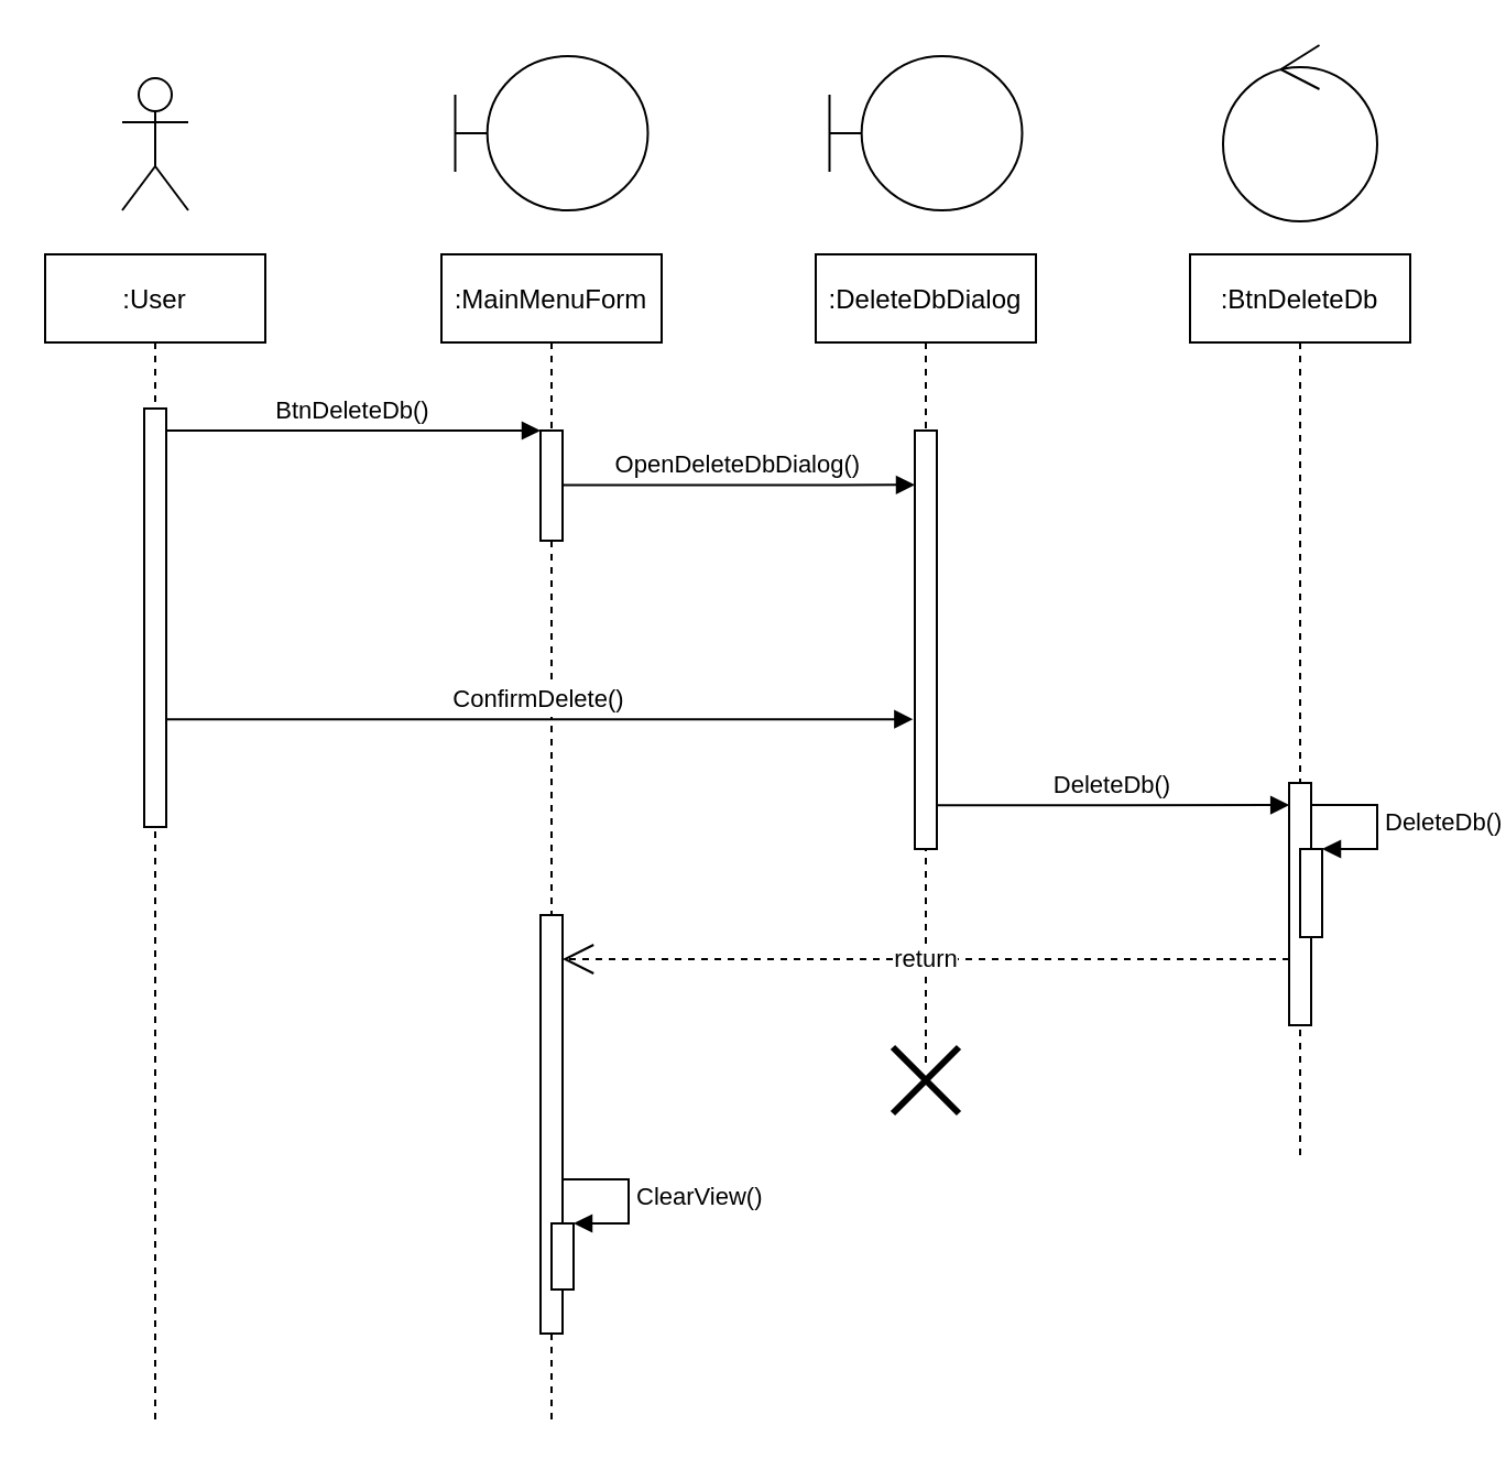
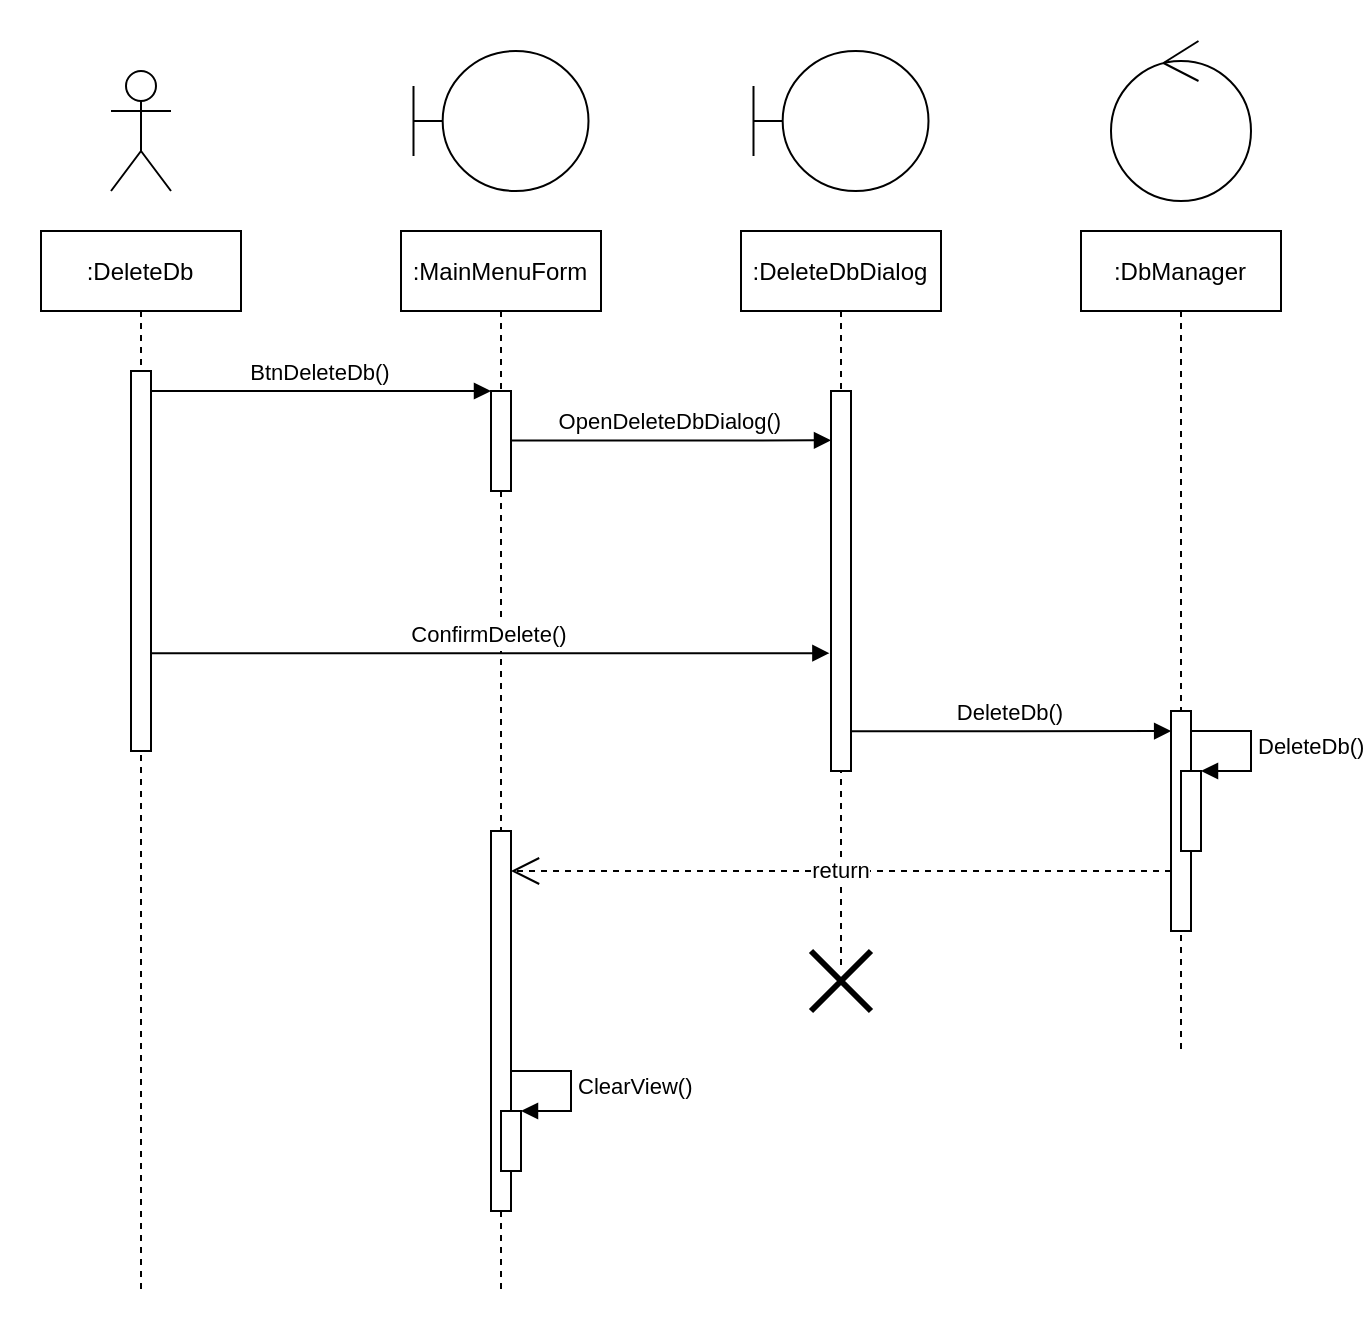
- <mxCell id="2" value=":User" style="shape=umlLifeline;perimeter=lifelinePerimeter;container=1;collapsible=0;recursiveResize=0;rounded=0;shadow=0;strokeWidth=1;" vertex="1" parent="1"><mxGeometry x="20" y="115" width="100" height="530" as="geometry" /></mxCell>
+ <mxCell id="2" value=":DeleteDb" style="shape=umlLifeline;perimeter=lifelinePerimeter;container=1;collapsible=0;recursiveResize=0;rounded=0;shadow=0;strokeWidth=1;" vertex="1" parent="1"><mxGeometry x="20" y="115" width="100" height="530" as="geometry" /></mxCell>
- <mxCell id="15" value=":BtnDeleteDb" style="shape=umlLifeline;perimeter=lifelinePerimeter;container=1;collapsible=0;recursiveResize=0;rounded=0;shadow=0;strokeWidth=1;" vertex="1" parent="1"><mxGeometry x="540" y="115" width="100" height="410" as="geometry" /></mxCell>
+ <mxCell id="15" value=":DbManager" style="shape=umlLifeline;perimeter=lifelinePerimeter;container=1;collapsible=0;recursiveResize=0;rounded=0;shadow=0;strokeWidth=1;" vertex="1" parent="1"><mxGeometry x="540" y="115" width="100" height="410" as="geometry" /></mxCell>
